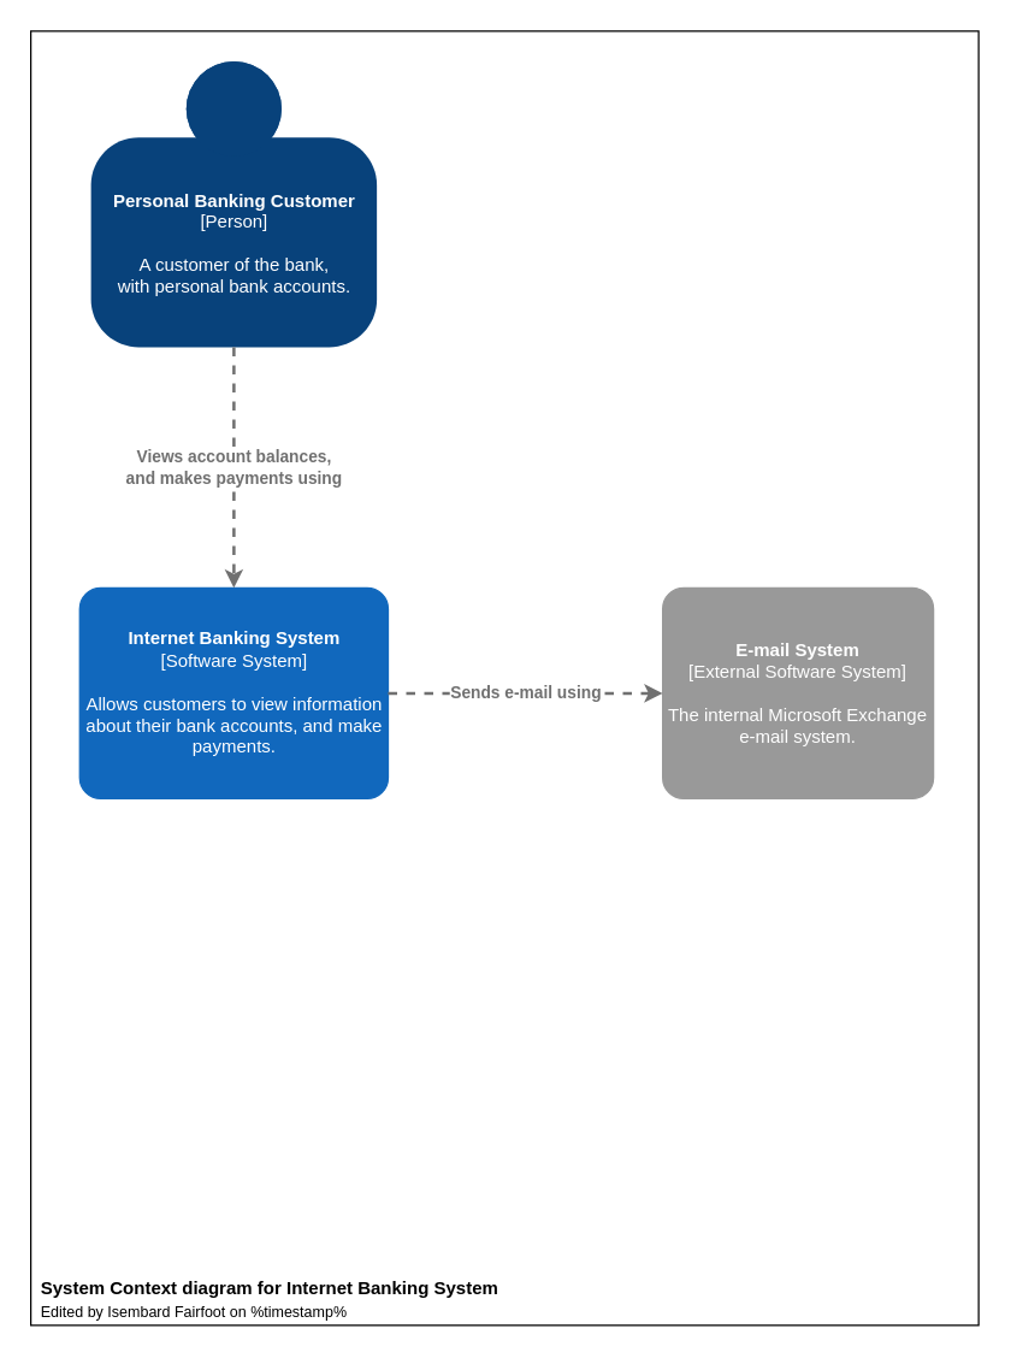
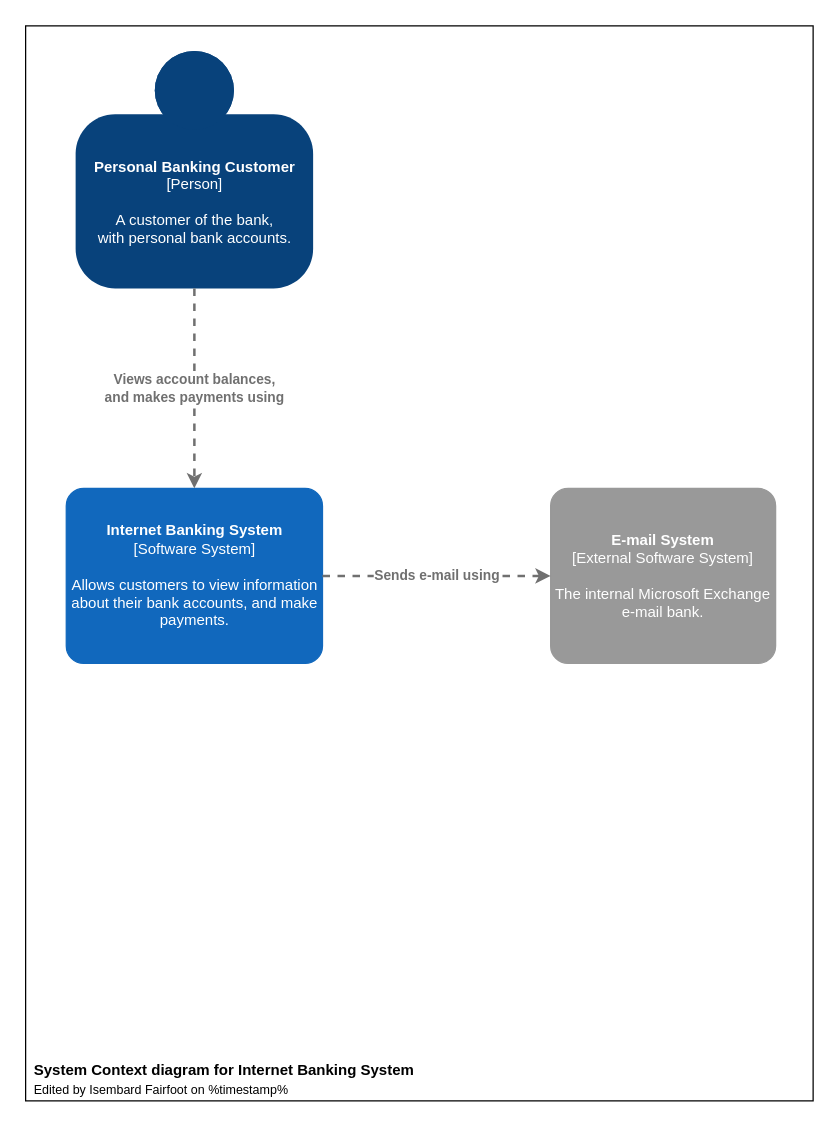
- <mxCell id="5" value="&lt;b&gt;E-mail System&lt;/b&gt;&lt;div&gt;[External Software System]&lt;/div&gt;&lt;br&gt;&lt;div&gt;The internal Microsoft Exchange e-mail system.&lt;/div&gt;" style="rounded=1;whiteSpace=wrap;html=1;labelBackgroundColor=none;fontColor=#ffffff;align=center;arcSize=10;metaEdit=1;metaData={&quot;c4_0_type&quot;:{&quot;editable&quot;:false}};points=[[0.25,0,0],[0.5,0,0],[0.75,0,0],[1,0.25,0],[1,0.5,0],[1,0.75,0],[0.75,1,0],[0.5,1,0],[0.25,1,0],[0,0.75,0],[0,0.5,0],[0,0.25,0]];fillColor=#999999;strokeColor=#999999;comic=0;" vertex="1" parent="1"><mxGeometry x="440" y="390" width="180" height="140" as="geometry" /></mxCell>
+ <mxCell id="5" value="&lt;b&gt;E-mail System&lt;/b&gt;&lt;div&gt;[External Software System]&lt;/div&gt;&lt;br&gt;&lt;div&gt;The internal Microsoft Exchange e-mail bank.&lt;/div&gt;" style="rounded=1;whiteSpace=wrap;html=1;labelBackgroundColor=none;fontColor=#ffffff;align=center;arcSize=10;metaEdit=1;metaData={&quot;c4_0_type&quot;:{&quot;editable&quot;:false}};points=[[0.25,0,0],[0.5,0,0],[0.75,0,0],[1,0.25,0],[1,0.5,0],[1,0.75,0],[0.75,1,0],[0.5,1,0],[0.25,1,0],[0,0.75,0],[0,0.5,0],[0,0.25,0]];fillColor=#999999;strokeColor=#999999;comic=0;" vertex="1" parent="1"><mxGeometry x="440" y="390" width="180" height="140" as="geometry" /></mxCell>
